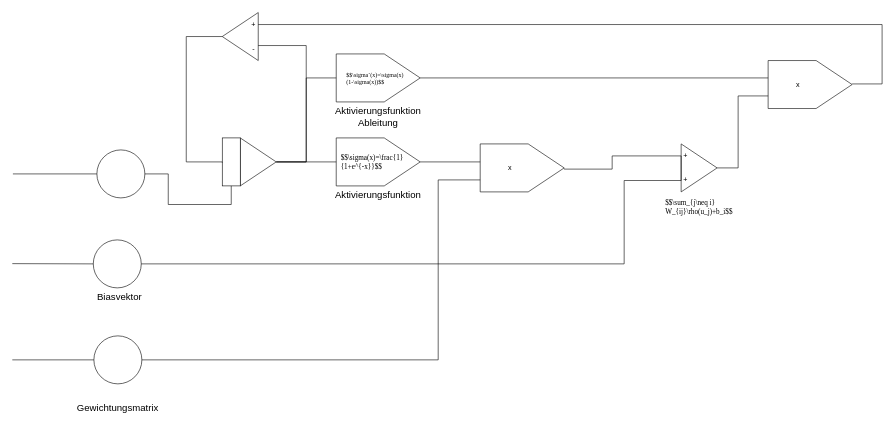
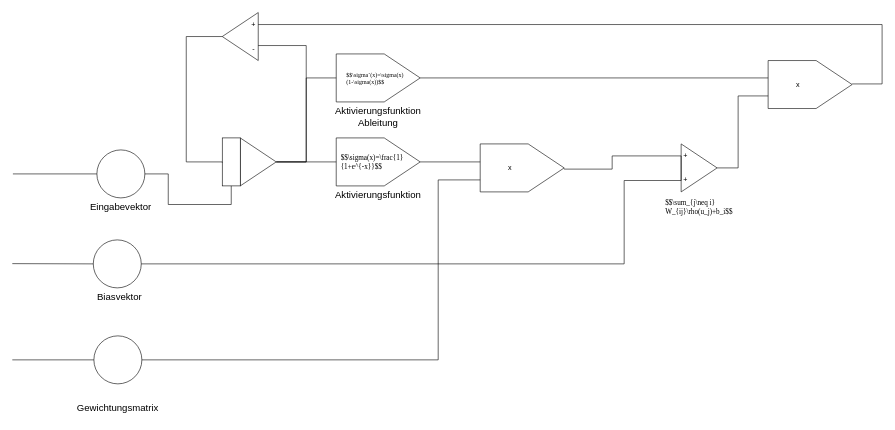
+ <mxCell id="23" value="Eingabevektor" style="text;html=1;align=center;verticalAlign=middle;whiteSpace=wrap;rounded=0;fontSize=16;" parent="1" vertex="1"><mxGeometry x="156" y="329" width="90" height="30" as="geometry" /></mxCell>
